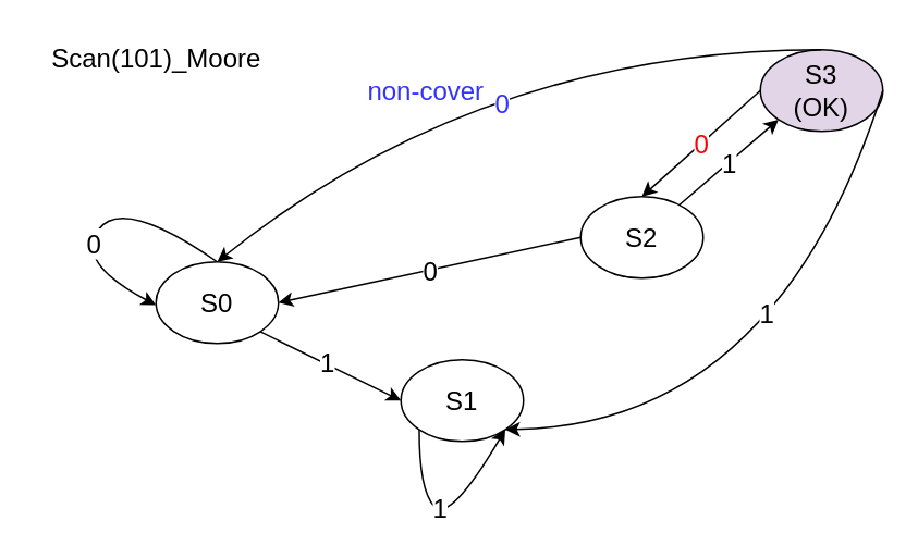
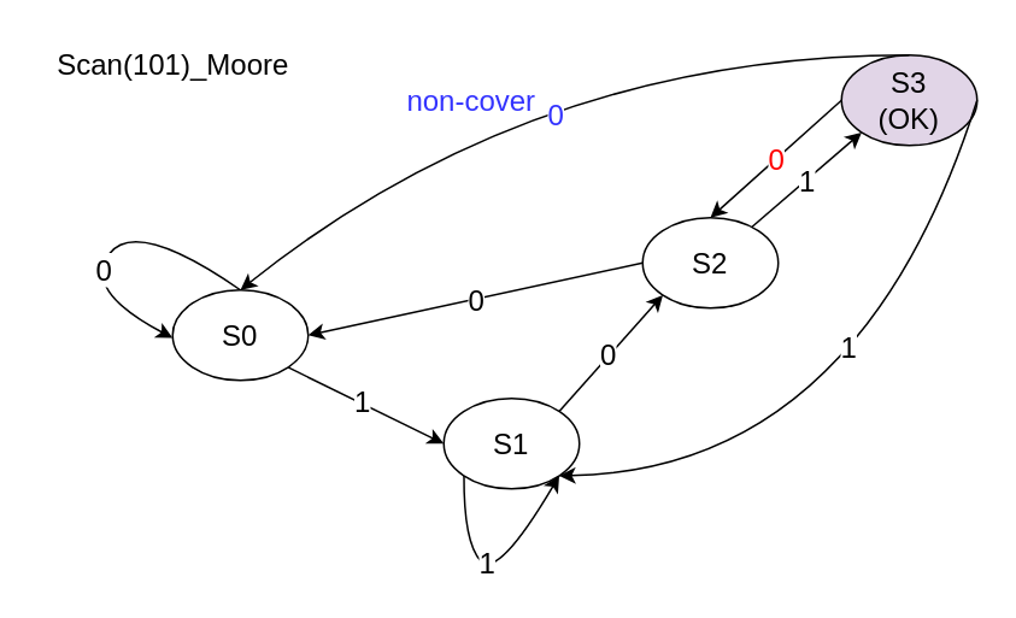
+ <mxCell id="10" value="" style="endArrow=classic;html=1;rounded=0;exitX=1;exitY=0;exitDx=0;exitDy=0;entryX=0;entryY=1;entryDx=0;entryDy=0;fontSize=16;" edge="1" parent="1" source="3" target="4"><mxGeometry relative="1" as="geometry"><mxPoint x="169" y="213" as="sourcePoint" /><mxPoint x="255" y="255" as="targetPoint" /></mxGeometry></mxCell>
+ <mxCell id="11" value="0" style="edgeLabel;html=1;align=center;verticalAlign=middle;resizable=0;points=[];fontSize=16;" vertex="1" connectable="0" parent="10"><mxGeometry x="-0.053" y="1" relative="1" as="geometry"><mxPoint as="offset" /></mxGeometry></mxCell>
